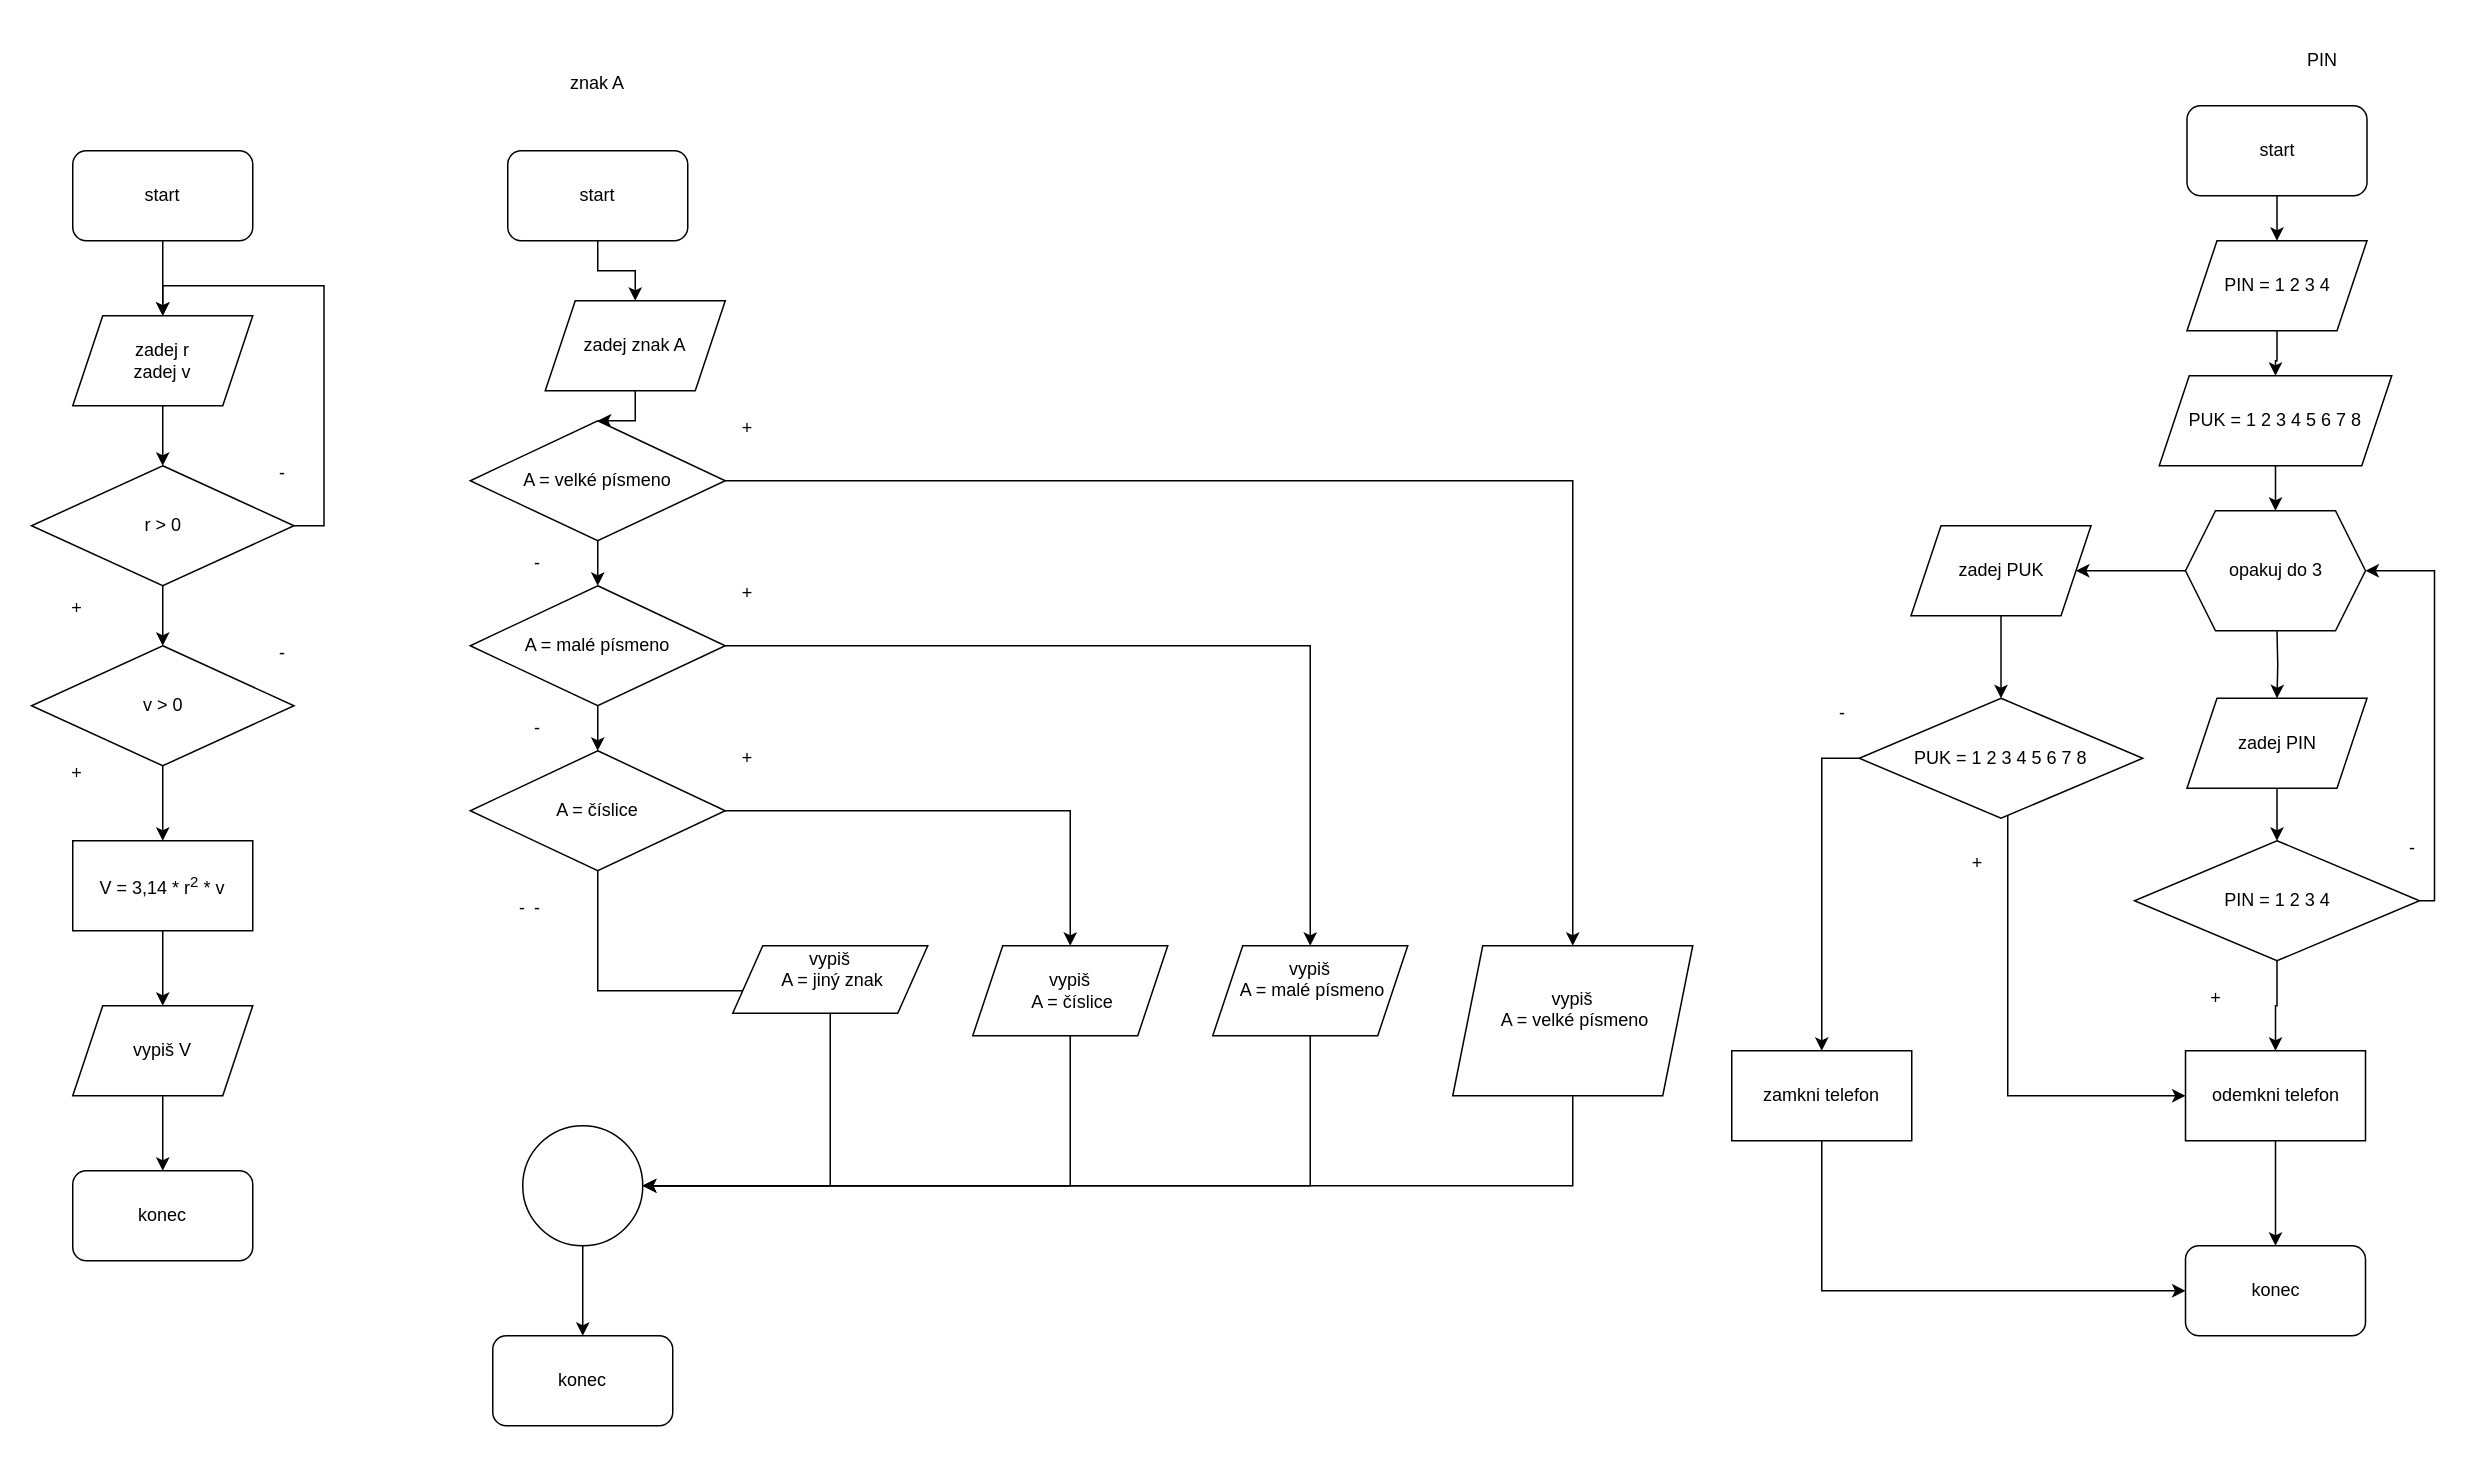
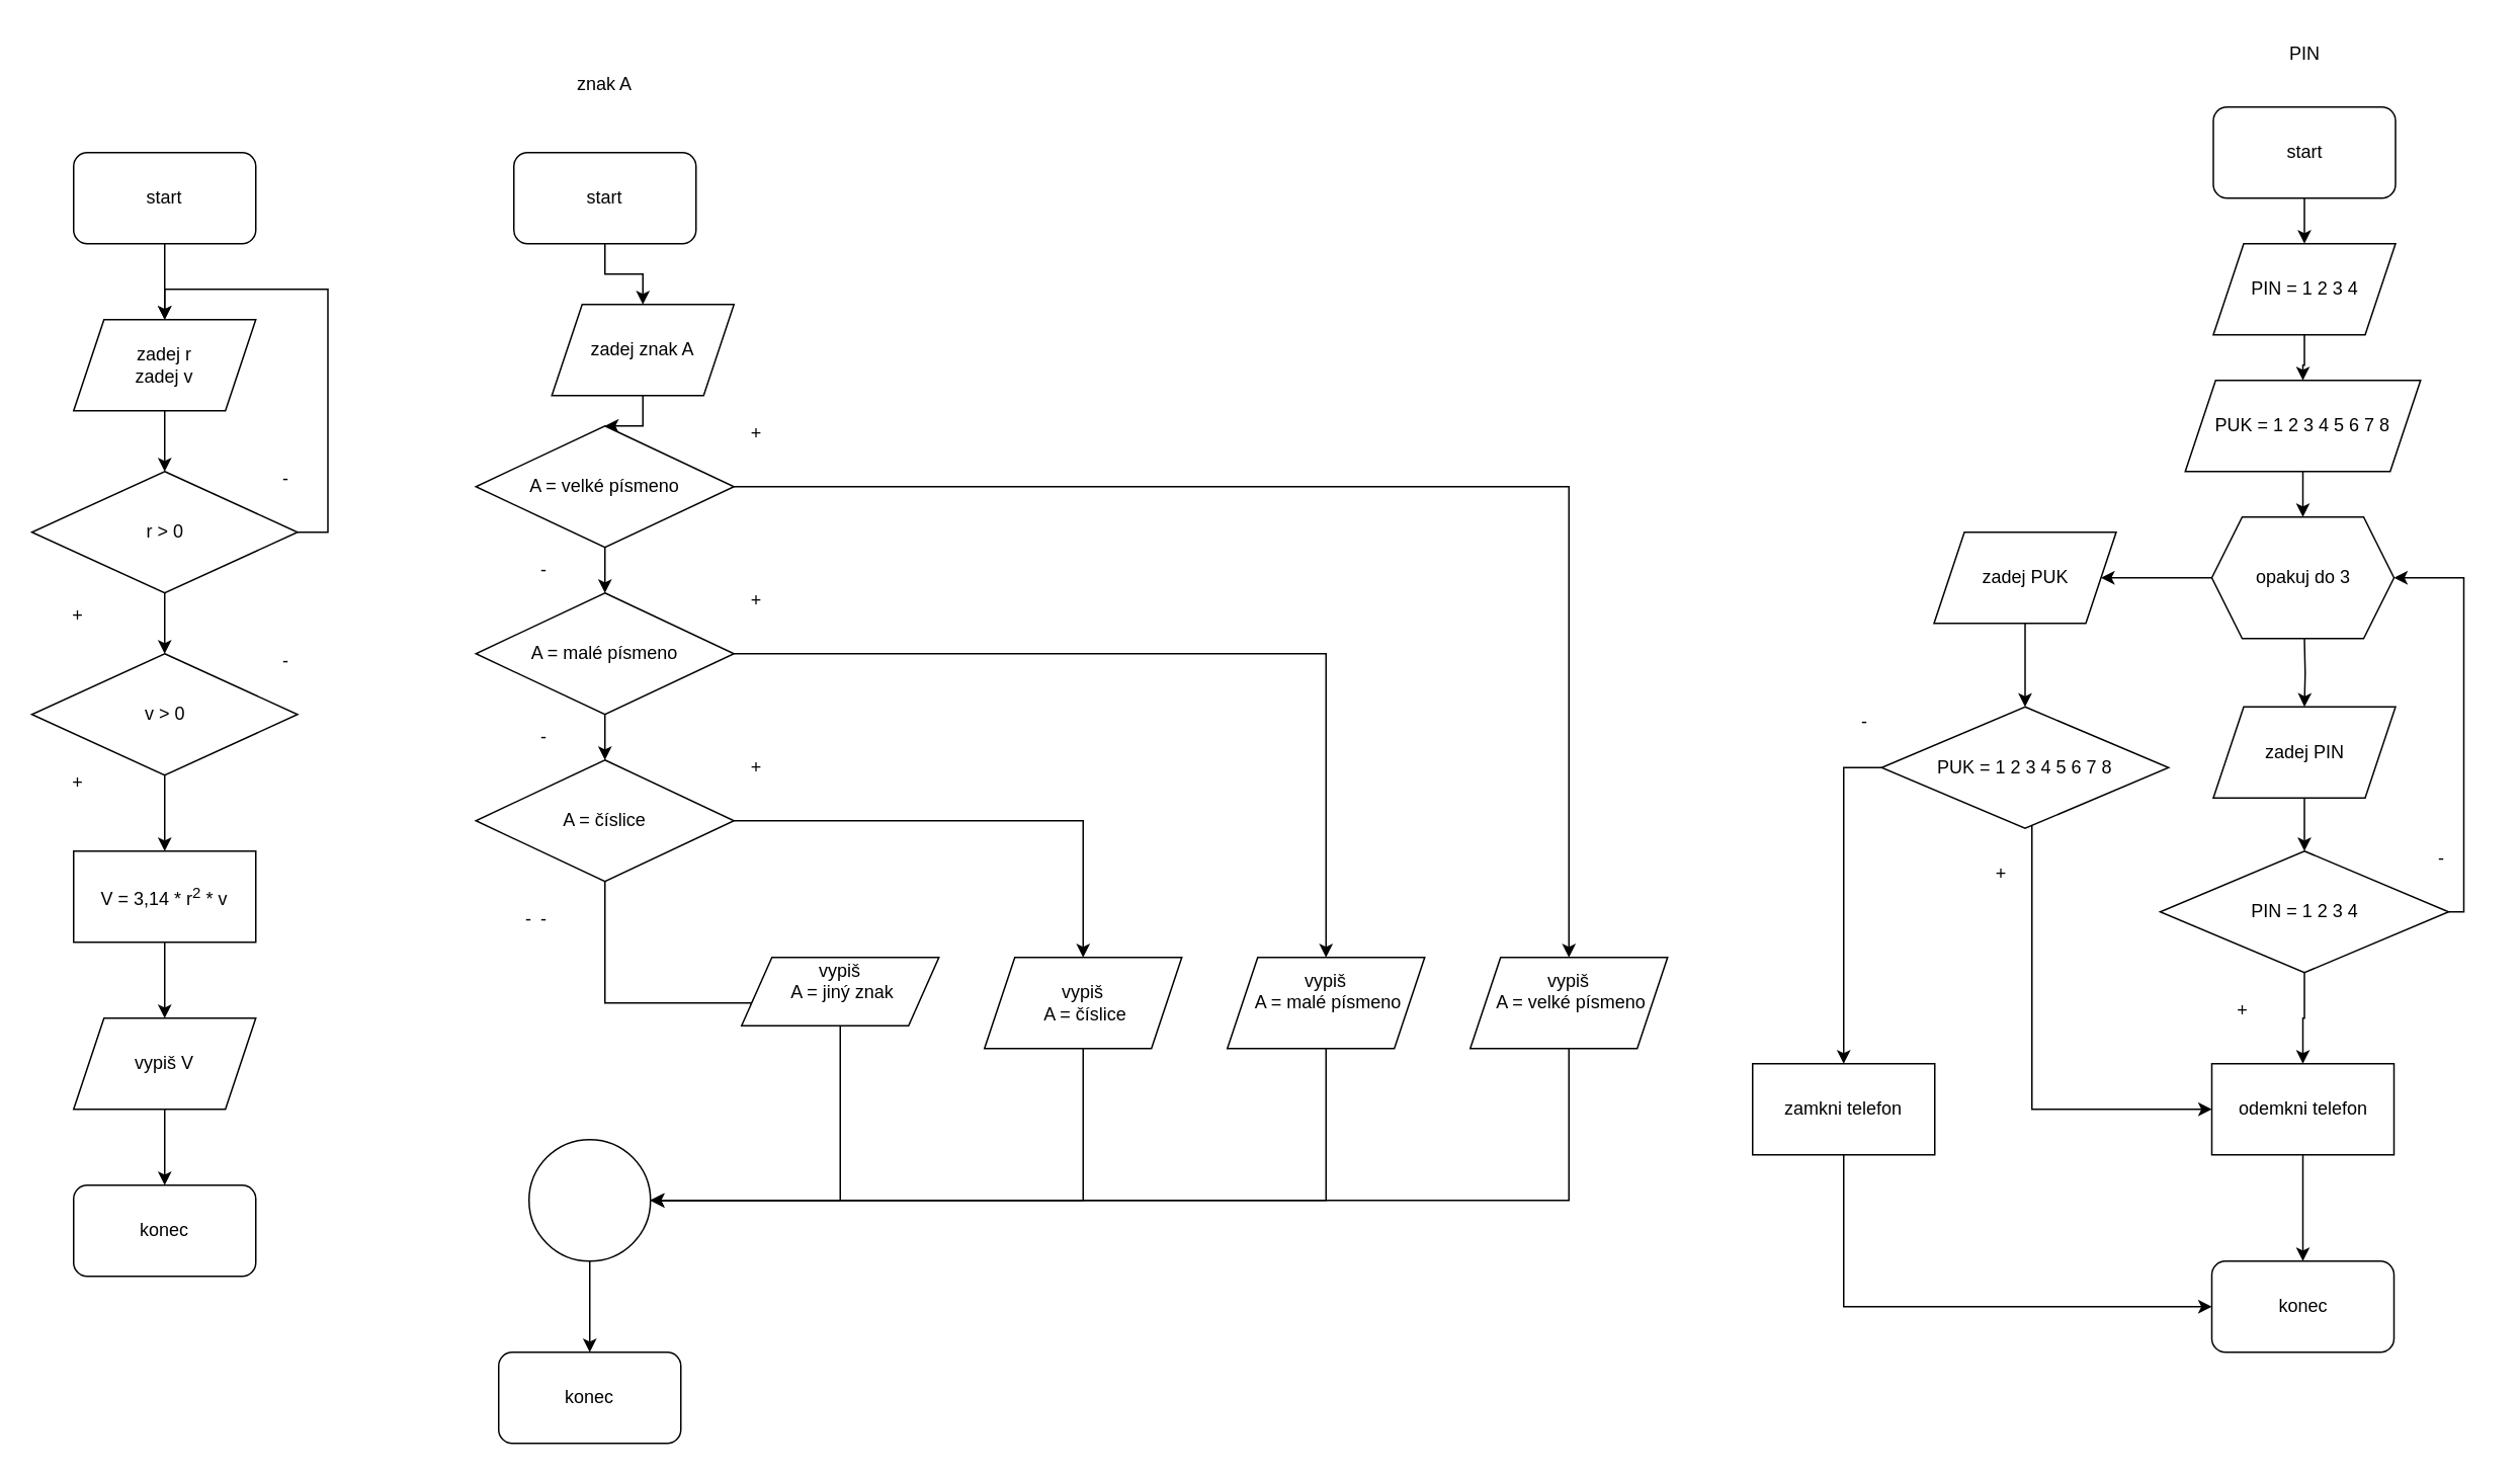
- <mxCell id="54" value="PIN" style="text;html=1;strokeColor=none;fillColor=none;align=center;verticalAlign=middle;whiteSpace=wrap;rounded=0;fontColor=#000000;" vertex="1" parent="1"><mxGeometry x="1517.5" y="25" width="60" height="30" as="geometry" /></mxCell>
+ <mxCell id="54" value="PIN" style="text;html=1;strokeColor=none;fillColor=none;align=center;verticalAlign=middle;whiteSpace=wrap;rounded=0;fontColor=#000000;" vertex="1" parent="1"><mxGeometry x="1487.5" y="20" width="60" height="30" as="geometry" /></mxCell>
- <mxCell id="46" value="vypiš&lt;br&gt;&amp;nbsp;A = velké písmeno&lt;br&gt;&amp;nbsp;" style="shape=parallelogram;perimeter=parallelogramPerimeter;whiteSpace=wrap;html=1;fixedSize=1;fontColor=#000000;" vertex="1" parent="1"><mxGeometry x="968" y="630" width="160" height="100" as="geometry" /></mxCell>
+ <mxCell id="46" value="vypiš&lt;br&gt;&amp;nbsp;A = velké písmeno&lt;br&gt;&amp;nbsp;" style="shape=parallelogram;perimeter=parallelogramPerimeter;whiteSpace=wrap;html=1;fixedSize=1;fontColor=#000000;" vertex="1" parent="1"><mxGeometry x="968" y="630" width="130" height="60" as="geometry" /></mxCell>
